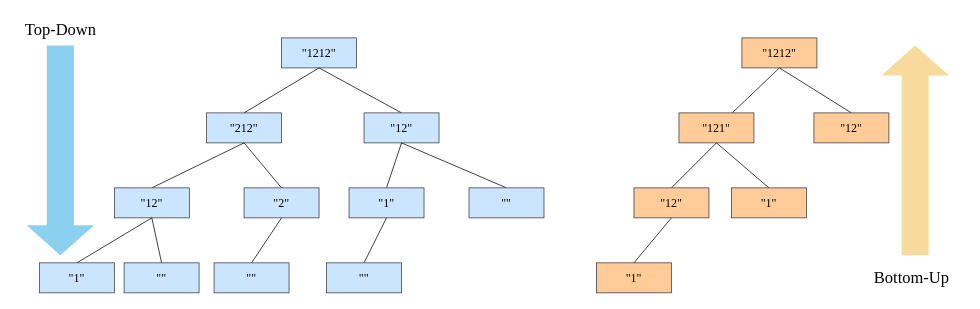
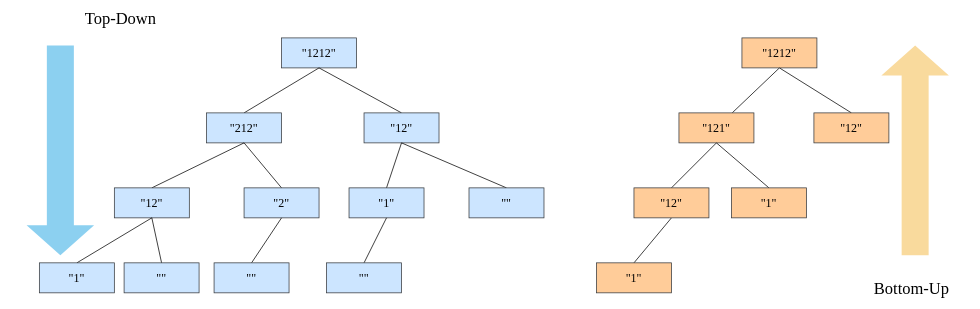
- <mxCell id="35" value="&lt;font face=&quot;Comic Sans MS&quot; style=&quot;font-size: 22px;&quot;&gt;Top-Down&lt;/font&gt;" style="text;html=1;align=center;verticalAlign=middle;resizable=0;points=[];autosize=1;strokeColor=none;fillColor=none;" vertex="1" parent="1"><mxGeometry x="20" y="20" width="120" height="40" as="geometry" /></mxCell>
+ <mxCell id="35" value="&lt;font face=&quot;Comic Sans MS&quot; style=&quot;font-size: 22px;&quot;&gt;Top-Down&lt;/font&gt;" style="text;html=1;align=center;verticalAlign=middle;resizable=0;points=[];autosize=1;strokeColor=none;fillColor=none;" vertex="1" parent="1"><mxGeometry x="100" y="5" width="120" height="40" as="geometry" /></mxCell>
- <mxCell id="37" value="&lt;font face=&quot;Comic Sans MS&quot; style=&quot;font-size: 22px;&quot;&gt;Bottom-Up&lt;br&gt;&lt;/font&gt;" style="text;html=1;align=center;verticalAlign=middle;resizable=0;points=[];autosize=1;strokeColor=none;fillColor=none;" vertex="1" parent="1"><mxGeometry x="1145" y="350" width="140" height="40" as="geometry" /></mxCell>
+ <mxCell id="37" value="&lt;font face=&quot;Comic Sans MS&quot; style=&quot;font-size: 22px;&quot;&gt;Bottom-Up&lt;br&gt;&lt;/font&gt;" style="text;html=1;align=center;verticalAlign=middle;resizable=0;points=[];autosize=1;strokeColor=none;fillColor=none;" vertex="1" parent="1"><mxGeometry x="1145" y="365" width="140" height="40" as="geometry" /></mxCell>
